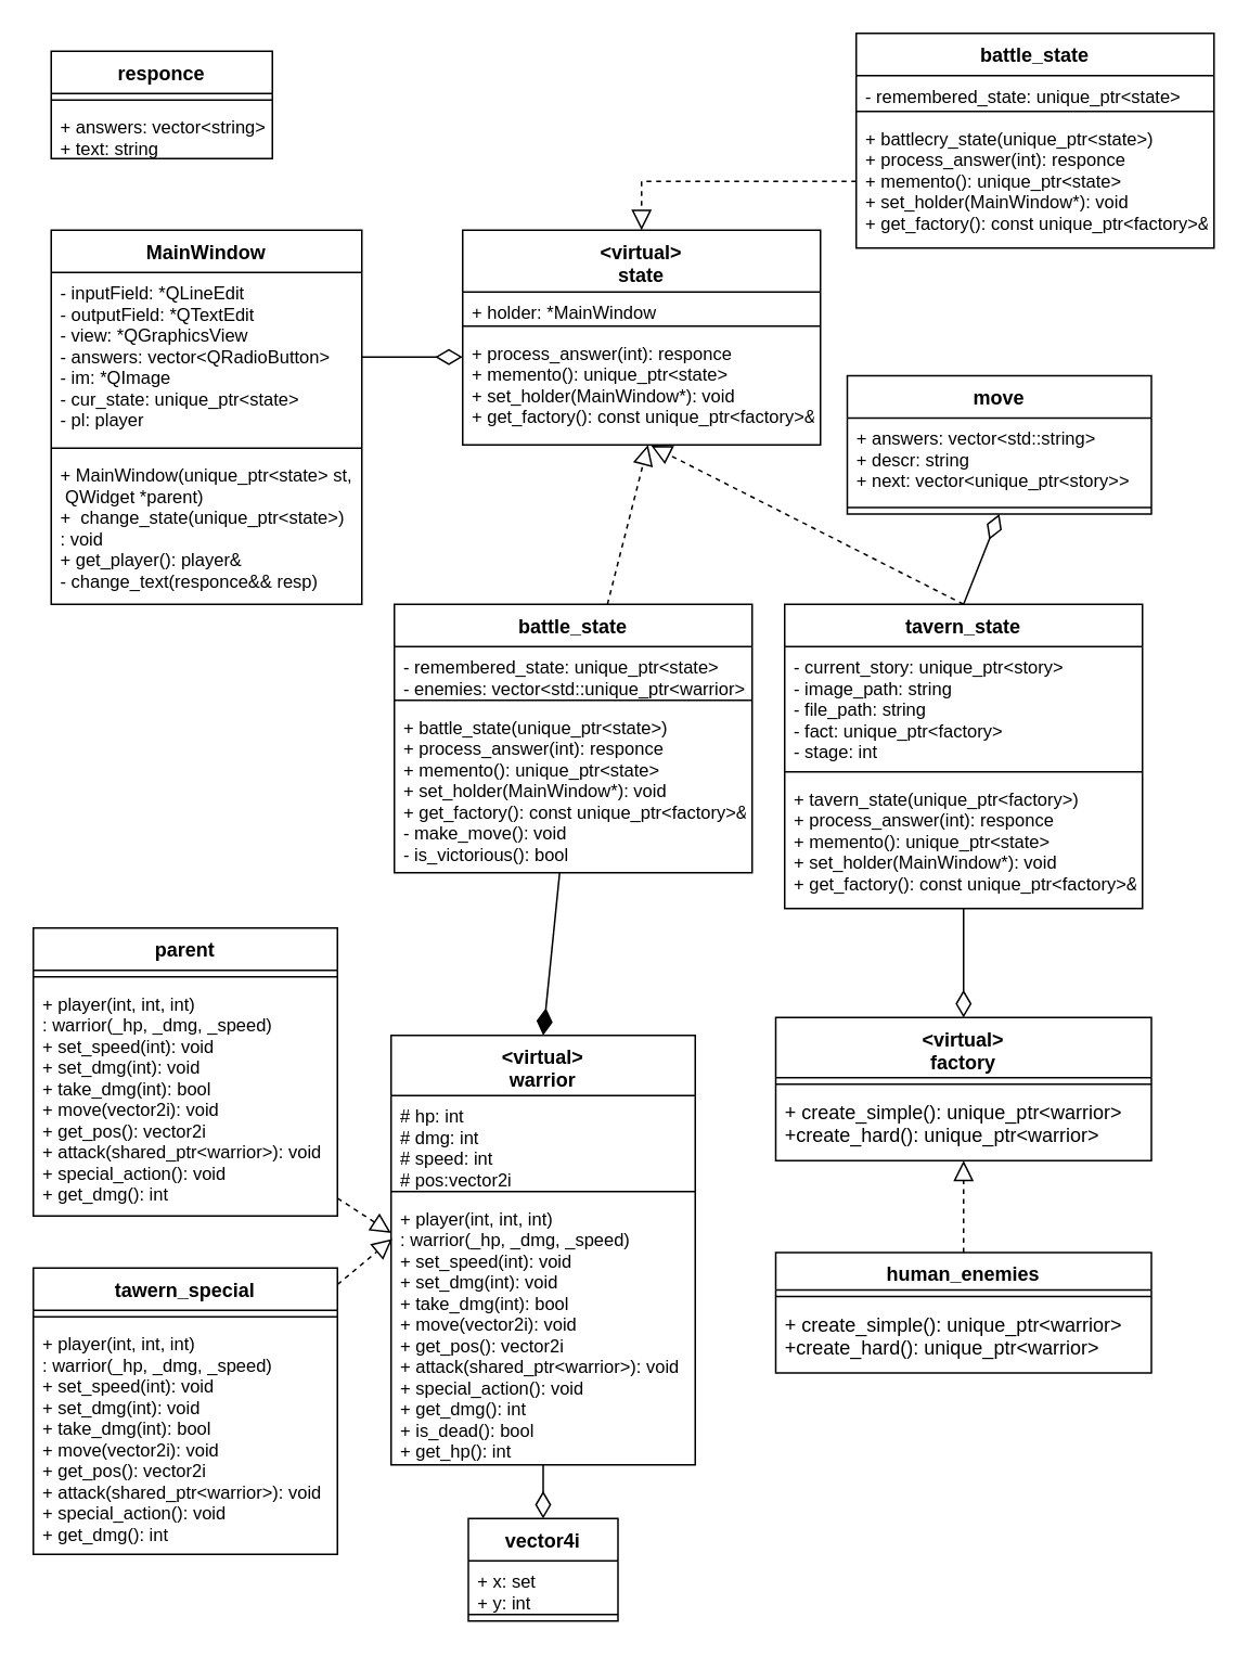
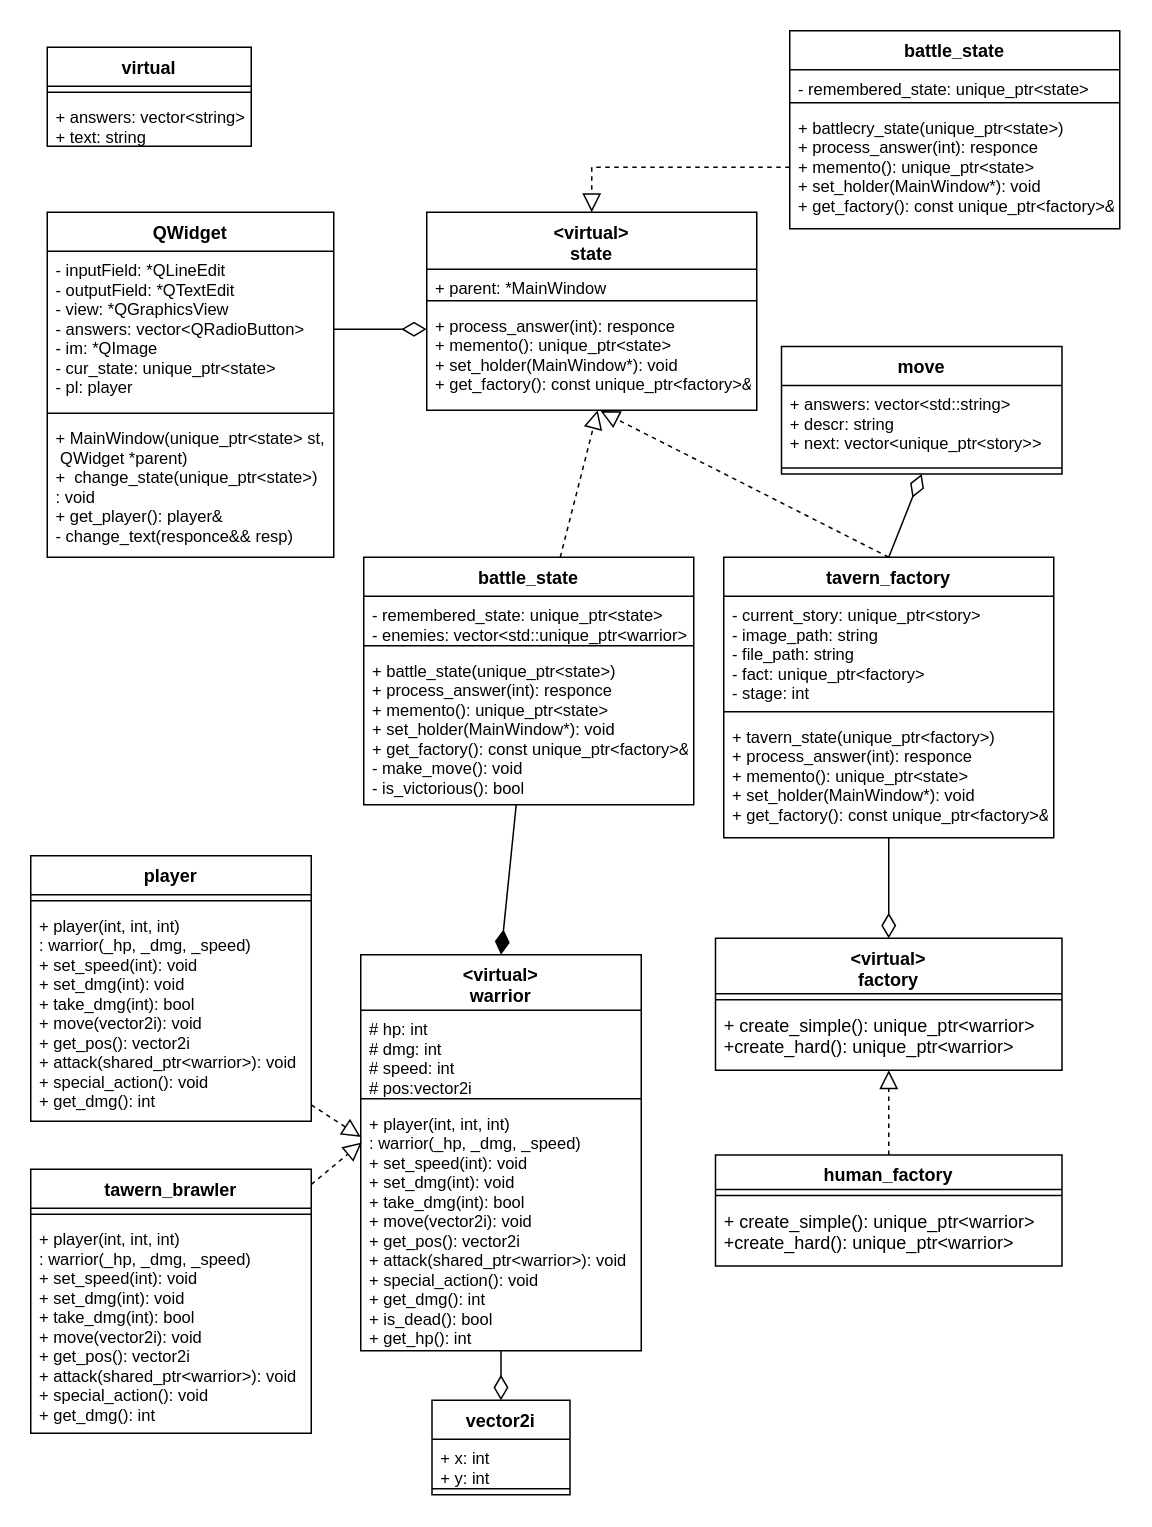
- <mxCell id="18" value="responce" style="swimlane;fontStyle=1;align=center;verticalAlign=top;childLayout=stackLayout;horizontal=1;startSize=26;horizontalStack=0;resizeParent=1;resizeParentMax=0;resizeLast=0;collapsible=1;marginBottom=0;" vertex="1" parent="1"><mxGeometry x="31" y="31" width="136" height="66" as="geometry" /></mxCell>
+ <mxCell id="18" value="virtual" style="swimlane;fontStyle=1;align=center;verticalAlign=top;childLayout=stackLayout;horizontal=1;startSize=26;horizontalStack=0;resizeParent=1;resizeParentMax=0;resizeLast=0;collapsible=1;marginBottom=0;" vertex="1" parent="1"><mxGeometry x="31" y="31" width="136" height="66" as="geometry" /></mxCell>
- <mxCell id="2" value="MainWindow&#10;" style="swimlane;fontStyle=1;align=center;verticalAlign=top;childLayout=stackLayout;horizontal=1;startSize=26;horizontalStack=0;resizeParent=1;resizeParentMax=0;resizeLast=0;collapsible=1;marginBottom=0;" parent="1" vertex="1"><mxGeometry x="31" y="141" width="191" height="230" as="geometry" /></mxCell>
+ <mxCell id="2" value="QWidget&#10;" style="swimlane;fontStyle=1;align=center;verticalAlign=top;childLayout=stackLayout;horizontal=1;startSize=26;horizontalStack=0;resizeParent=1;resizeParentMax=0;resizeLast=0;collapsible=1;marginBottom=0;" parent="1" vertex="1"><mxGeometry x="31" y="141" width="191" height="230" as="geometry" /></mxCell>
- <mxCell id="22" value="+ holder: *MainWindow" style="text;strokeColor=none;fillColor=none;align=left;verticalAlign=top;spacingLeft=4;spacingRight=4;overflow=hidden;rotatable=0;points=[[0,0.5],[1,0.5]];portConstraint=eastwest;fontSize=11;" vertex="1" parent="21"><mxGeometry y="38" width="220" height="17" as="geometry" /></mxCell>
+ <mxCell id="22" value="+ parent: *MainWindow" style="text;strokeColor=none;fillColor=none;align=left;verticalAlign=top;spacingLeft=4;spacingRight=4;overflow=hidden;rotatable=0;points=[[0,0.5],[1,0.5]];portConstraint=eastwest;fontSize=11;" vertex="1" parent="21"><mxGeometry y="38" width="220" height="17" as="geometry" /></mxCell>
- <mxCell id="28" value="tavern_state" style="swimlane;fontStyle=1;align=center;verticalAlign=top;childLayout=stackLayout;horizontal=1;startSize=26;horizontalStack=0;resizeParent=1;resizeParentMax=0;resizeLast=0;collapsible=1;marginBottom=0;fontSize=12;" vertex="1" parent="1"><mxGeometry x="482" y="371" width="220" height="187" as="geometry" /></mxCell>
+ <mxCell id="28" value="tavern_factory" style="swimlane;fontStyle=1;align=center;verticalAlign=top;childLayout=stackLayout;horizontal=1;startSize=26;horizontalStack=0;resizeParent=1;resizeParentMax=0;resizeLast=0;collapsible=1;marginBottom=0;fontSize=12;" vertex="1" parent="1"><mxGeometry x="482" y="371" width="220" height="187" as="geometry" /></mxCell>
- <mxCell id="6" value="parent" style="swimlane;fontStyle=1;align=center;verticalAlign=top;childLayout=stackLayout;horizontal=1;startSize=26;horizontalStack=0;resizeParent=1;resizeParentMax=0;resizeLast=0;collapsible=1;marginBottom=0;fontSize=12;fontColor=#000000;" parent="1" vertex="1"><mxGeometry x="20" y="570" width="187" height="177" as="geometry" /></mxCell>
+ <mxCell id="6" value="player" style="swimlane;fontStyle=1;align=center;verticalAlign=top;childLayout=stackLayout;horizontal=1;startSize=26;horizontalStack=0;resizeParent=1;resizeParentMax=0;resizeLast=0;collapsible=1;marginBottom=0;fontSize=12;fontColor=#000000;" parent="1" vertex="1"><mxGeometry x="20" y="570" width="187" height="177" as="geometry" /></mxCell>
- <mxCell id="45" value="human_enemies" style="swimlane;fontStyle=1;align=center;verticalAlign=top;childLayout=stackLayout;horizontal=1;startSize=23;horizontalStack=0;resizeParent=1;resizeParentMax=0;resizeLast=0;collapsible=1;marginBottom=0;fontSize=12;" vertex="1" parent="1"><mxGeometry x="476.5" y="769.5" width="231" height="74" as="geometry" /></mxCell>
+ <mxCell id="45" value="human_factory" style="swimlane;fontStyle=1;align=center;verticalAlign=top;childLayout=stackLayout;horizontal=1;startSize=23;horizontalStack=0;resizeParent=1;resizeParentMax=0;resizeLast=0;collapsible=1;marginBottom=0;fontSize=12;" vertex="1" parent="1"><mxGeometry x="476.5" y="769.5" width="231" height="74" as="geometry" /></mxCell>
- <mxCell id="15" value="tawern_special" style="swimlane;fontStyle=1;align=center;verticalAlign=top;childLayout=stackLayout;horizontal=1;startSize=26;horizontalStack=0;resizeParent=1;resizeParentMax=0;resizeLast=0;collapsible=1;marginBottom=0;fontSize=12;fontColor=#000000;" vertex="1" parent="1"><mxGeometry x="20" y="779" width="187" height="176" as="geometry" /></mxCell>
+ <mxCell id="15" value="tawern_brawler" style="swimlane;fontStyle=1;align=center;verticalAlign=top;childLayout=stackLayout;horizontal=1;startSize=26;horizontalStack=0;resizeParent=1;resizeParentMax=0;resizeLast=0;collapsible=1;marginBottom=0;fontSize=12;fontColor=#000000;" vertex="1" parent="1"><mxGeometry x="20" y="779" width="187" height="176" as="geometry" /></mxCell>
- <mxCell id="48" value="vector4i" style="swimlane;fontStyle=1;align=center;verticalAlign=top;childLayout=stackLayout;horizontal=1;startSize=26;horizontalStack=0;resizeParent=1;resizeParentMax=0;resizeLast=0;collapsible=1;marginBottom=0;" vertex="1" parent="1"><mxGeometry x="287.5" y="933" width="92" height="63" as="geometry" /></mxCell>
+ <mxCell id="48" value="vector2i" style="swimlane;fontStyle=1;align=center;verticalAlign=top;childLayout=stackLayout;horizontal=1;startSize=26;horizontalStack=0;resizeParent=1;resizeParentMax=0;resizeLast=0;collapsible=1;marginBottom=0;" vertex="1" parent="1"><mxGeometry x="287.5" y="933" width="92" height="63" as="geometry" /></mxCell>
- <mxCell id="49" value="+ x: set&#10;+ y: int" style="text;strokeColor=none;fillColor=none;align=left;verticalAlign=top;spacingLeft=4;spacingRight=4;overflow=hidden;rotatable=0;points=[[0,0.5],[1,0.5]];portConstraint=eastwest;fontSize=11;" vertex="1" parent="48"><mxGeometry y="26" width="92" height="29" as="geometry" /></mxCell>
+ <mxCell id="49" value="+ x: int&#10;+ y: int" style="text;strokeColor=none;fillColor=none;align=left;verticalAlign=top;spacingLeft=4;spacingRight=4;overflow=hidden;rotatable=0;points=[[0,0.5],[1,0.5]];portConstraint=eastwest;fontSize=11;" vertex="1" parent="48"><mxGeometry y="26" width="92" height="29" as="geometry" /></mxCell>
